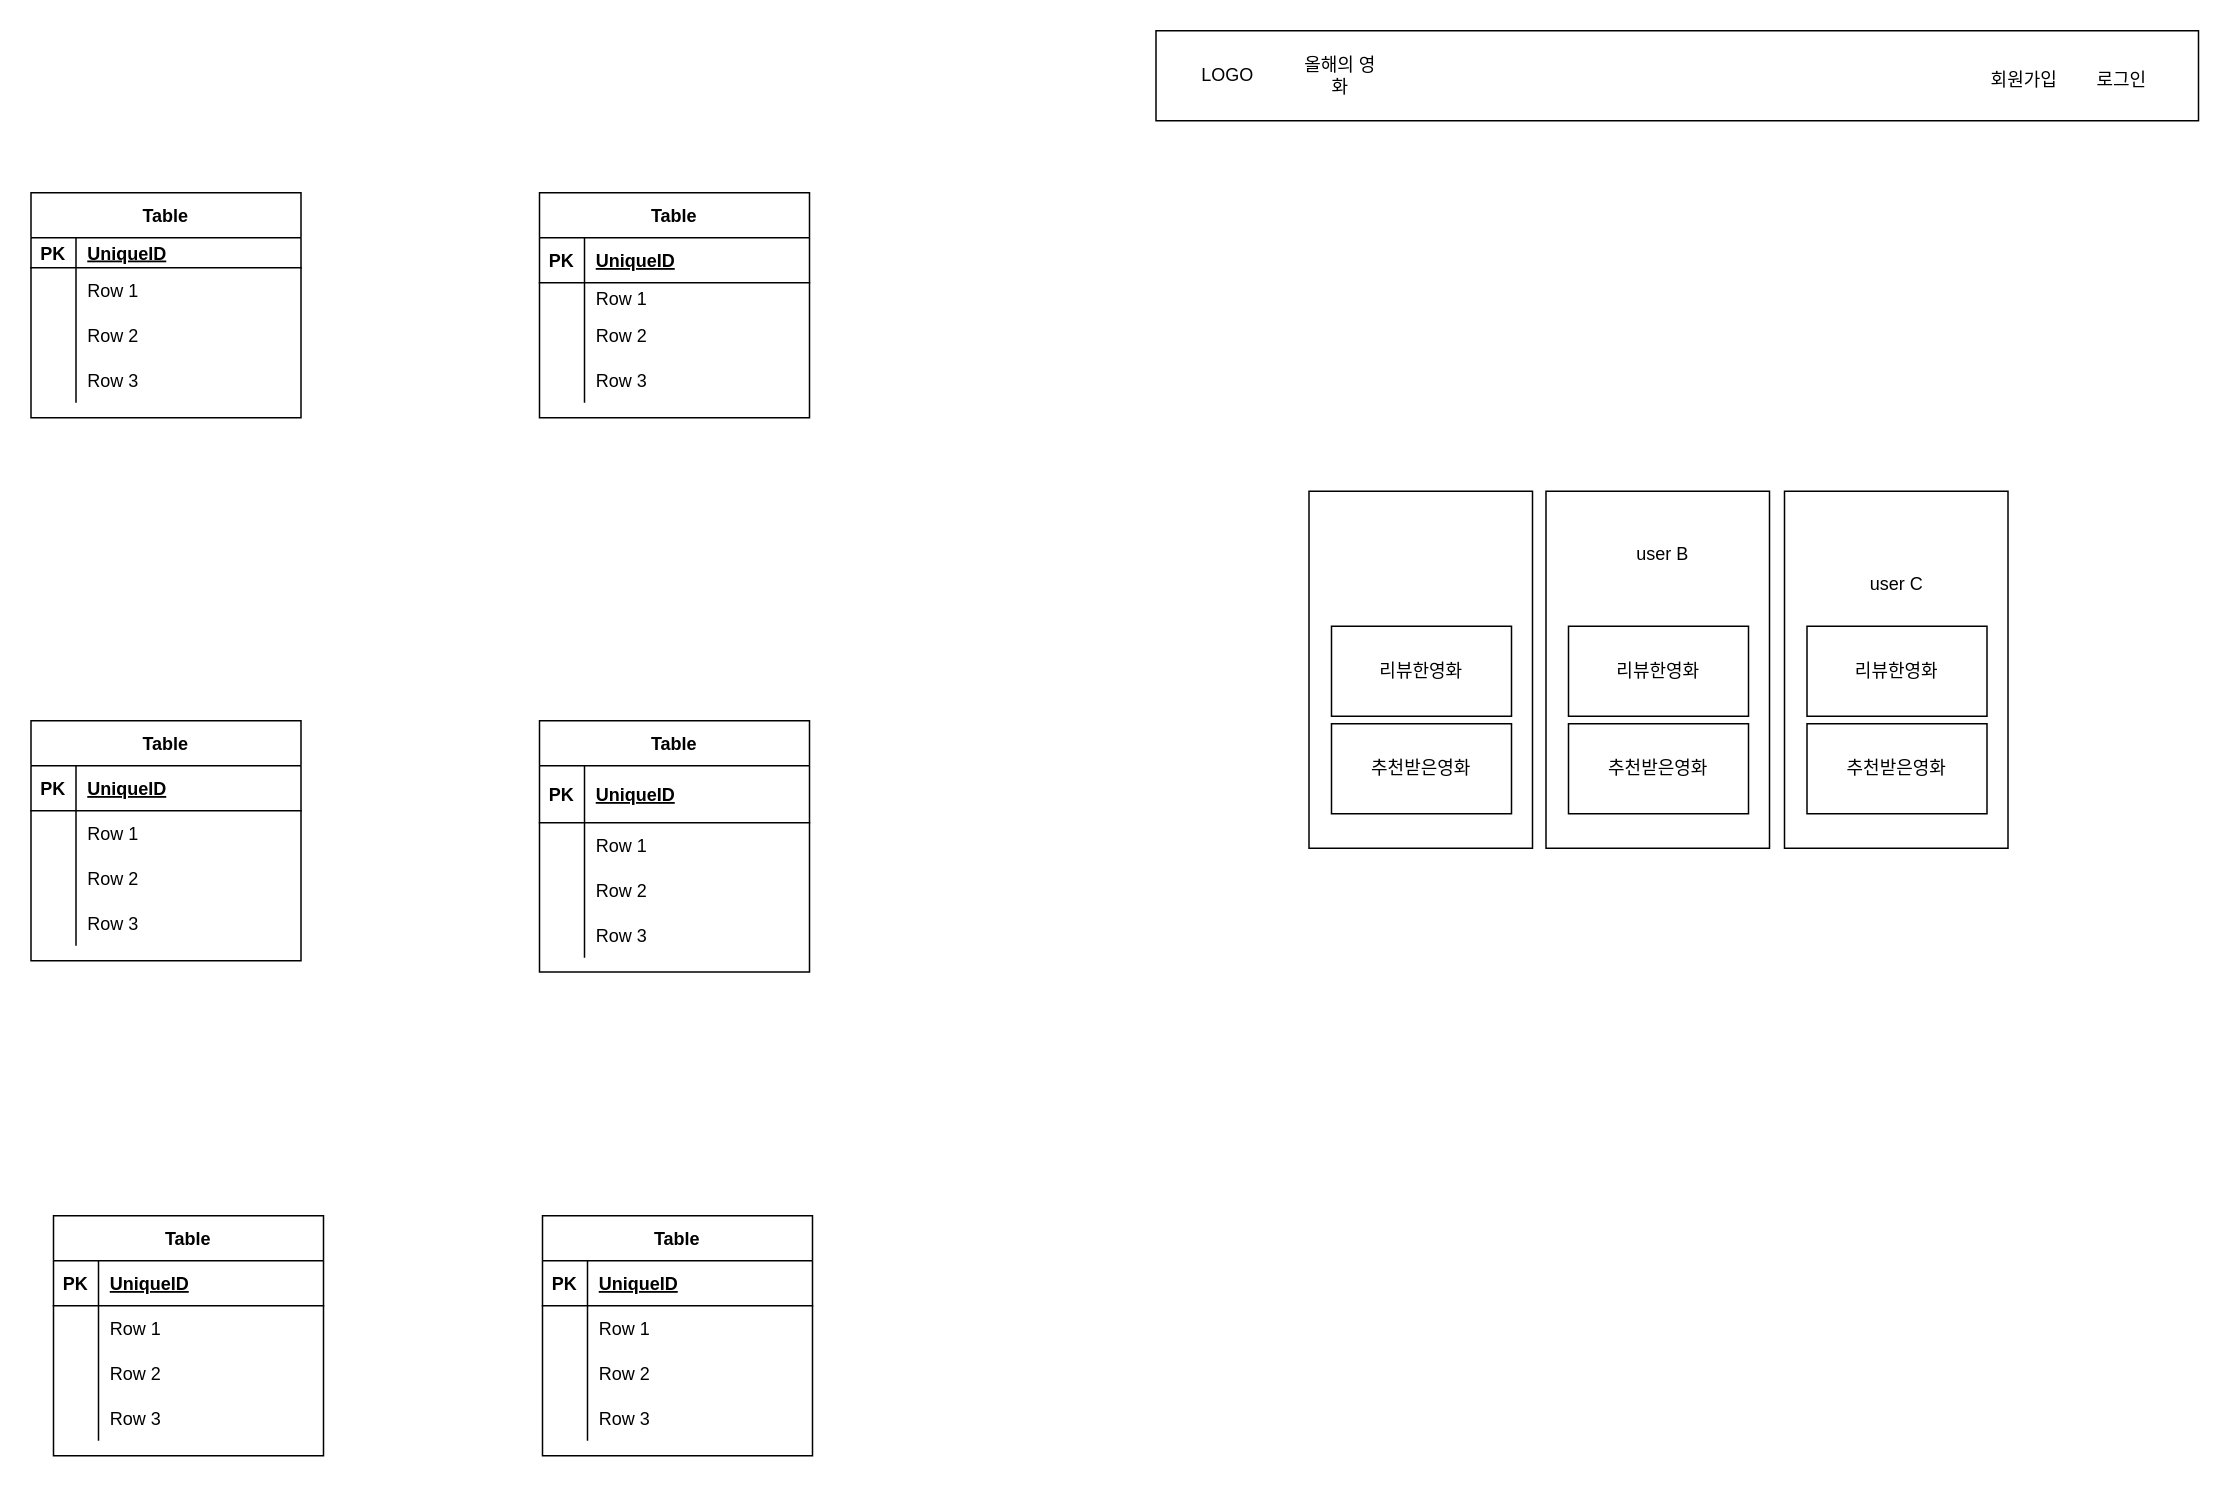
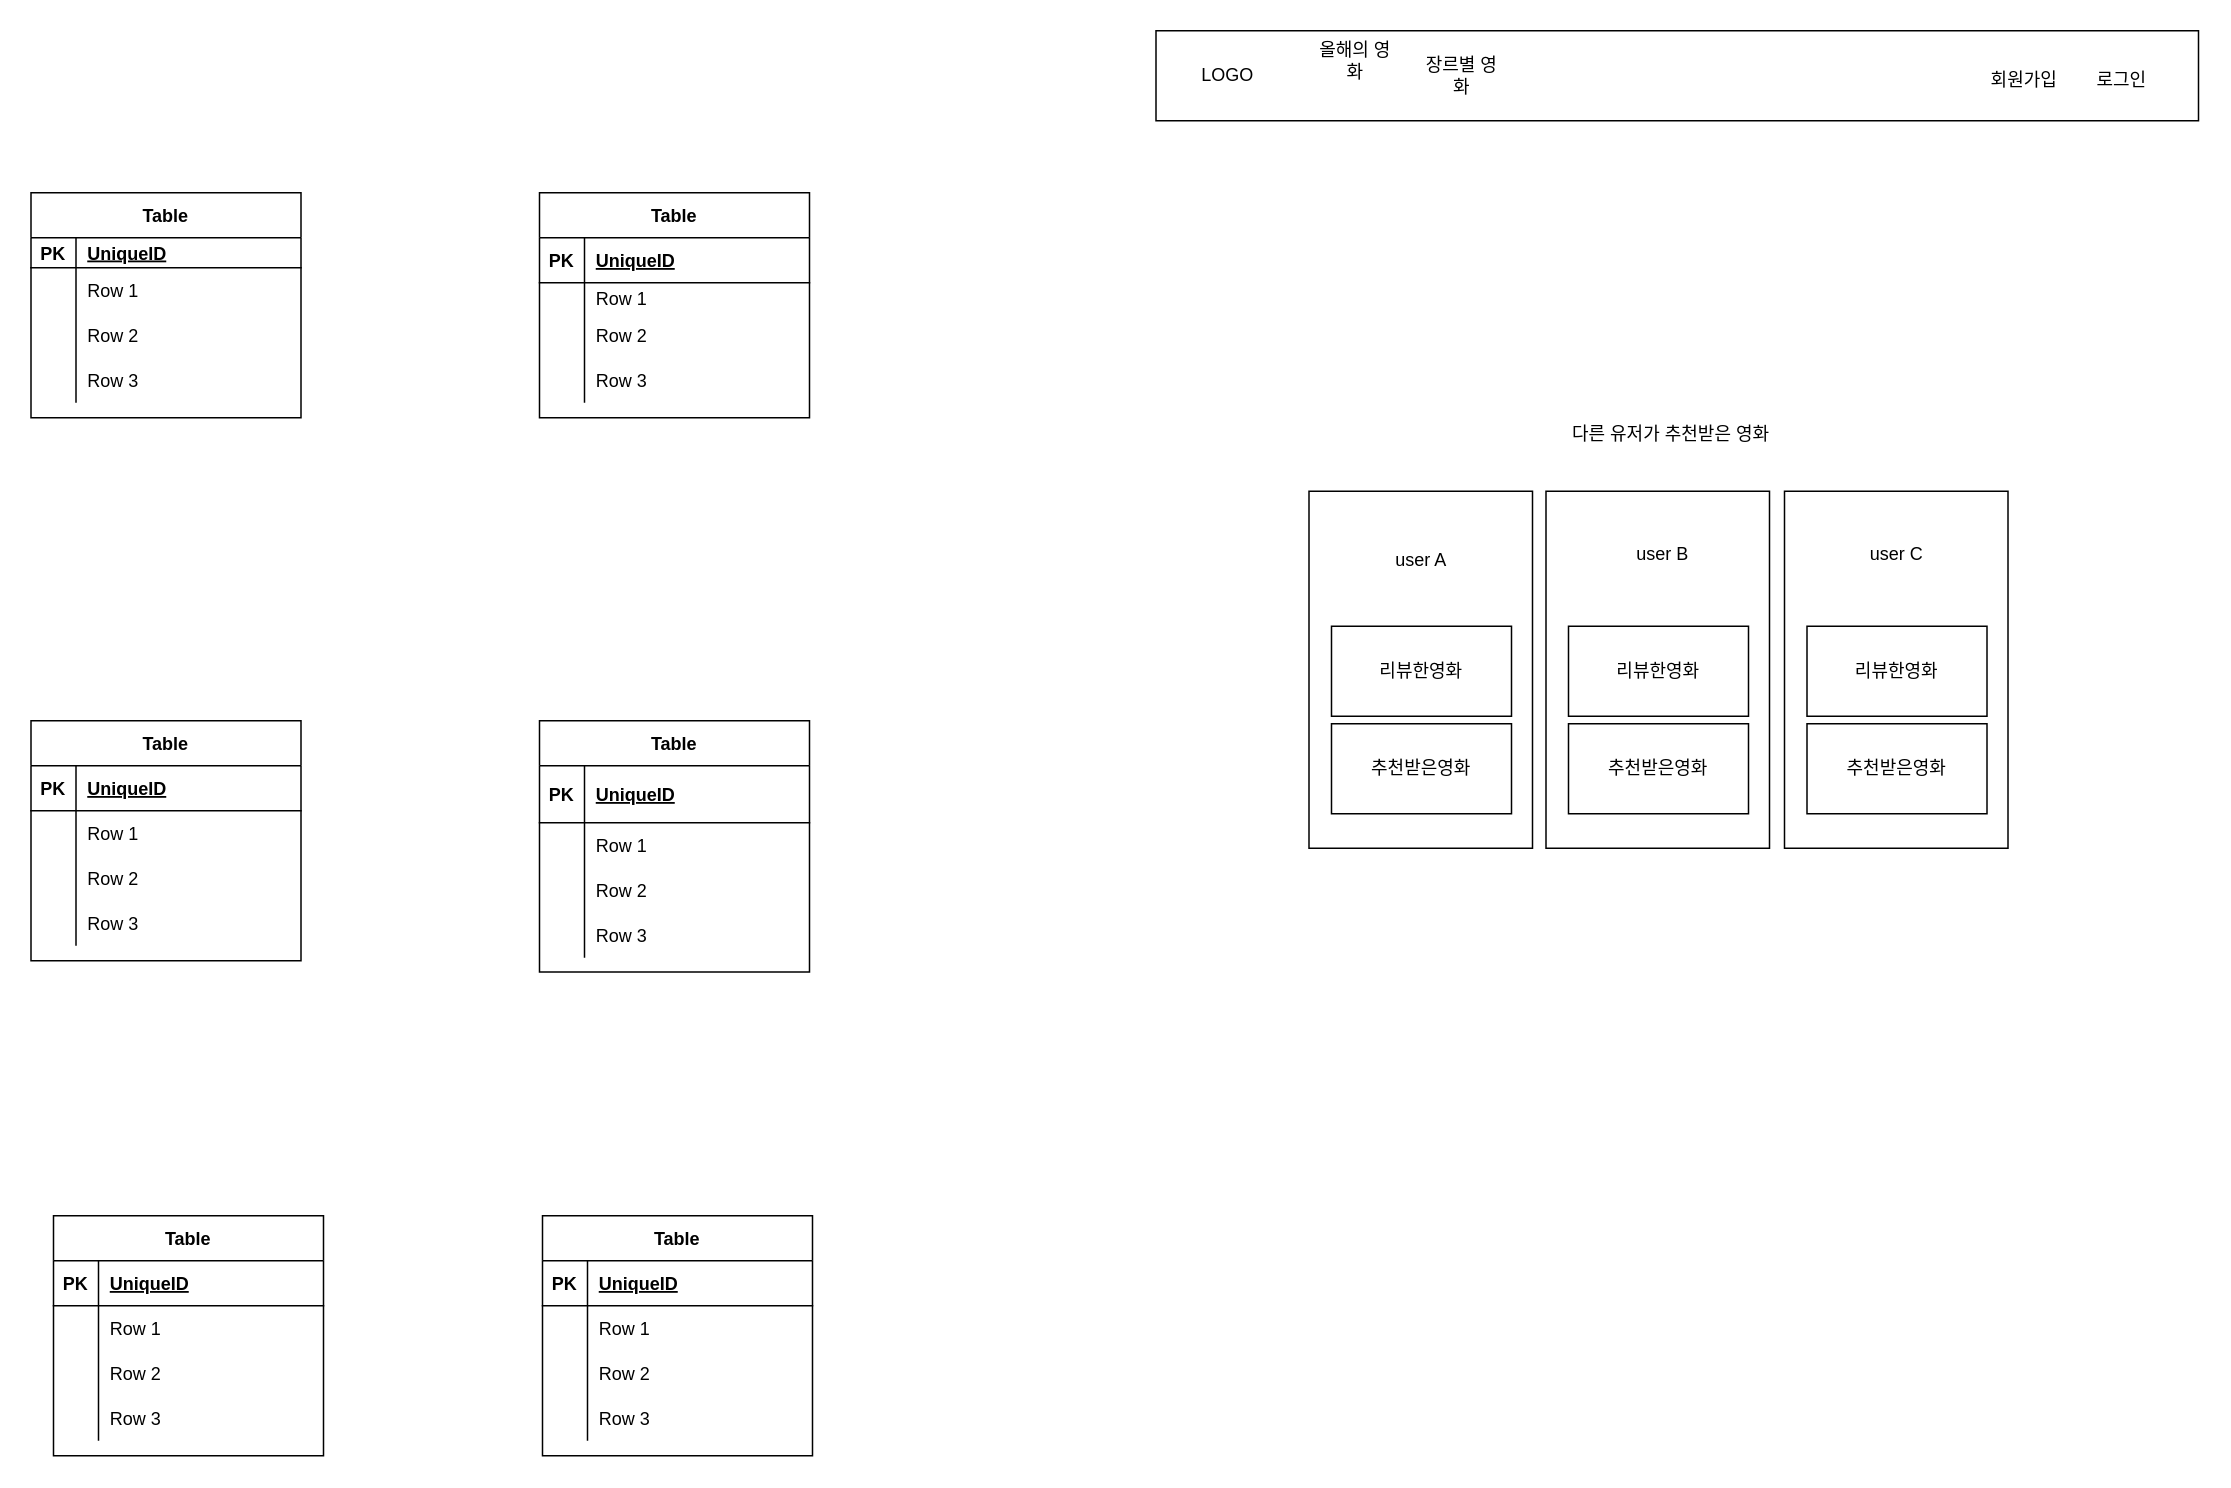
- <mxCell id="22" value="올해의 영화" style="text;html=1;strokeColor=none;fillColor=none;align=center;verticalAlign=middle;whiteSpace=wrap;rounded=0;" parent="1" vertex="1"><mxGeometry x="863" y="35" width="60" height="30" as="geometry" /></mxCell>
+ <mxCell id="22" value="올해의 영화" style="text;html=1;strokeColor=none;fillColor=none;align=center;verticalAlign=middle;whiteSpace=wrap;rounded=0;" parent="1" vertex="1"><mxGeometry x="873" y="25" width="60" height="30" as="geometry" /></mxCell>
+ <mxCell id="23" value="장르별 영화" style="text;html=1;strokeColor=none;fillColor=none;align=center;verticalAlign=middle;whiteSpace=wrap;rounded=0;" parent="1" vertex="1"><mxGeometry x="944" y="35" width="60" height="30" as="geometry" /></mxCell>
+ <mxCell id="17" value="다른 유저가 추천받은 영화" style="text;html=1;strokeColor=none;fillColor=none;align=center;verticalAlign=middle;whiteSpace=wrap;rounded=0;" parent="1" vertex="1"><mxGeometry x="944" y="274" width="339" height="30" as="geometry" /></mxCell>
+ <mxCell id="6" value="user A" style="text;html=1;strokeColor=none;fillColor=none;align=center;verticalAlign=middle;whiteSpace=wrap;rounded=0;" parent="2" vertex="1"><mxGeometry x="45" y="31" width="60" height="30" as="geometry" /></mxCell>
- <mxCell id="16" value="user C" style="text;html=1;strokeColor=none;fillColor=none;align=center;verticalAlign=middle;whiteSpace=wrap;rounded=0;" parent="12" vertex="1"><mxGeometry x="45" y="47" width="60" height="30" as="geometry" /></mxCell>
+ <mxCell id="16" value="user C" style="text;html=1;strokeColor=none;fillColor=none;align=center;verticalAlign=middle;whiteSpace=wrap;rounded=0;" parent="12" vertex="1"><mxGeometry x="45" y="27" width="60" height="30" as="geometry" /></mxCell>
